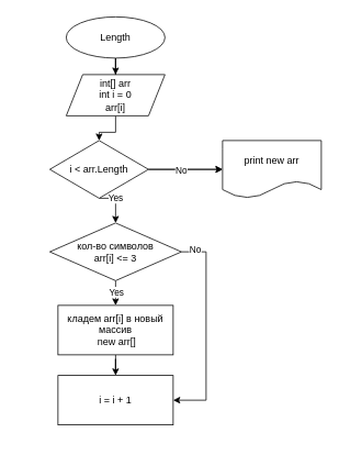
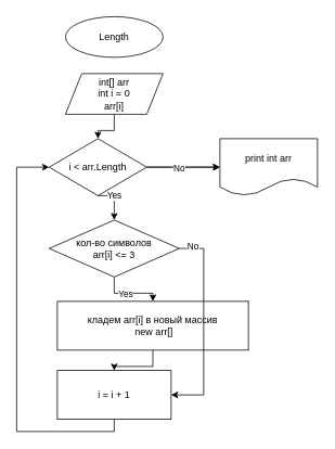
- <mxCell id="2" value="" style="edgeStyle=orthogonalEdgeStyle;rounded=0;orthogonalLoop=1;jettySize=auto;html=1;" edge="1" parent="1" source="3" target="5"><mxGeometry relative="1" as="geometry" /></mxCell>
- <mxCell id="12" value="print new arr" style="shape=document;whiteSpace=wrap;html=1;boundedLbl=1;" vertex="1" parent="1"><mxGeometry x="270" y="170" width="120" height="70" as="geometry" /></mxCell>
+ <mxCell id="12" value="print int arr" style="shape=document;whiteSpace=wrap;html=1;boundedLbl=1;" vertex="1" parent="1"><mxGeometry x="270" y="170" width="120" height="70" as="geometry" /></mxCell>
+ <mxCell id="15" style="edgeStyle=orthogonalEdgeStyle;rounded=0;orthogonalLoop=1;jettySize=auto;html=1;exitX=0.5;exitY=1;exitDx=0;exitDy=0;entryX=0;entryY=0.5;entryDx=0;entryDy=0;" edge="1" parent="1" source="16" target="11"><mxGeometry relative="1" as="geometry"><Array as="points"><mxPoint x="140" y="530" /><mxPoint x="20" y="530" /><mxPoint x="20" y="205" /></Array></mxGeometry></mxCell>
- <mxCell id="14" value="кладем arr[i] в новый массив&lt;br&gt;&amp;nbsp;new arr[]" style="whiteSpace=wrap;html=1;" vertex="1" parent="1"><mxGeometry x="70" y="370" width="140" height="60" as="geometry" /></mxCell>
+ <mxCell id="14" value="кладем arr[i] в новый массив&lt;br&gt;&amp;nbsp;new arr[]" style="whiteSpace=wrap;html=1;" vertex="1" parent="1"><mxGeometry x="70" y="370" width="235" height="60" as="geometry" /></mxCell>
